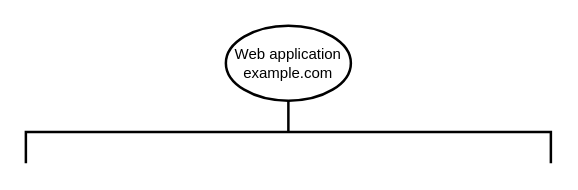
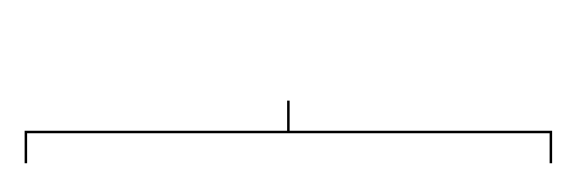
- <mxCell id="2" value="Web application example.com" style="strokeWidth=2;html=1;shape=mxgraph.flowchart.start_1;whiteSpace=wrap;" vertex="1" parent="1"><mxGeometry x="180" y="20" width="100" height="60" as="geometry" /></mxCell>
